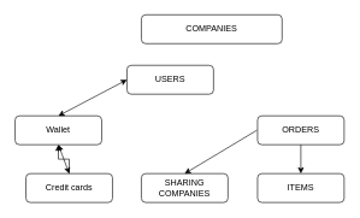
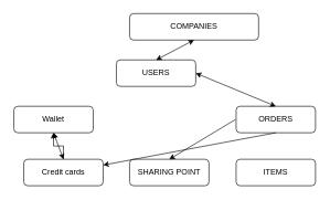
+ <mxCell id="15" value="" style="endArrow=classic;startArrow=classic;html=1;exitX=0.5;exitY=0;exitDx=0;exitDy=0;entryX=0.5;entryY=1;entryDx=0;entryDy=0;" edge="1" parent="1" source="2" target="14"><mxGeometry width="50" height="50" relative="1" as="geometry"><mxPoint x="230" y="110" as="sourcePoint" /><mxPoint x="280" y="60" as="targetPoint" /></mxGeometry></mxCell>
- <mxCell id="8" value="" style="endArrow=classic;startArrow=classic;html=1;entryX=0;entryY=0.5;entryDx=0;entryDy=0;exitX=0.5;exitY=0;exitDx=0;exitDy=0;" edge="1" parent="1" source="7" target="2"><mxGeometry width="50" height="50" relative="1" as="geometry"><mxPoint x="235" y="330" as="sourcePoint" /><mxPoint x="285" y="280" as="targetPoint" /></mxGeometry></mxCell>
+ <mxCell id="4" value="" style="endArrow=classic;startArrow=classic;html=1;entryX=0.5;entryY=0;entryDx=0;entryDy=0;exitX=1;exitY=0.5;exitDx=0;exitDy=0;" edge="1" parent="1" source="2" target="3"><mxGeometry width="50" height="50" relative="1" as="geometry"><mxPoint x="235" y="330" as="sourcePoint" /><mxPoint x="285" y="280" as="targetPoint" /></mxGeometry></mxCell>
- <mxCell id="13" value="" style="endArrow=classic;html=1;entryX=0.5;entryY=0;entryDx=0;entryDy=0;exitX=0.5;exitY=1;exitDx=0;exitDy=0;" edge="1" parent="1" source="3" target="5"><mxGeometry width="50" height="50" relative="1" as="geometry"><mxPoint x="235" y="330" as="sourcePoint" /><mxPoint x="285" y="280" as="targetPoint" /></mxGeometry></mxCell>
+ <mxCell id="13" value="" style="endArrow=classic;html=1;exitX=0.5;exitY=1;exitDx=0;exitDy=0;" edge="1" parent="1" source="3" target="10"><mxGeometry width="50" height="50" relative="1" as="geometry"><mxPoint x="235" y="330" as="sourcePoint" /><mxPoint x="285" y="280" as="targetPoint" /></mxGeometry></mxCell>
- <mxCell id="6" value="SHARING COMPANIES" style="rounded=1;whiteSpace=wrap;html=1;" vertex="1" parent="1"><mxGeometry x="195" y="240" width="120" height="40" as="geometry" /></mxCell>
+ <mxCell id="6" value="SHARING POINT" style="rounded=1;whiteSpace=wrap;html=1;" vertex="1" parent="1"><mxGeometry x="195" y="240" width="120" height="40" as="geometry" /></mxCell>
